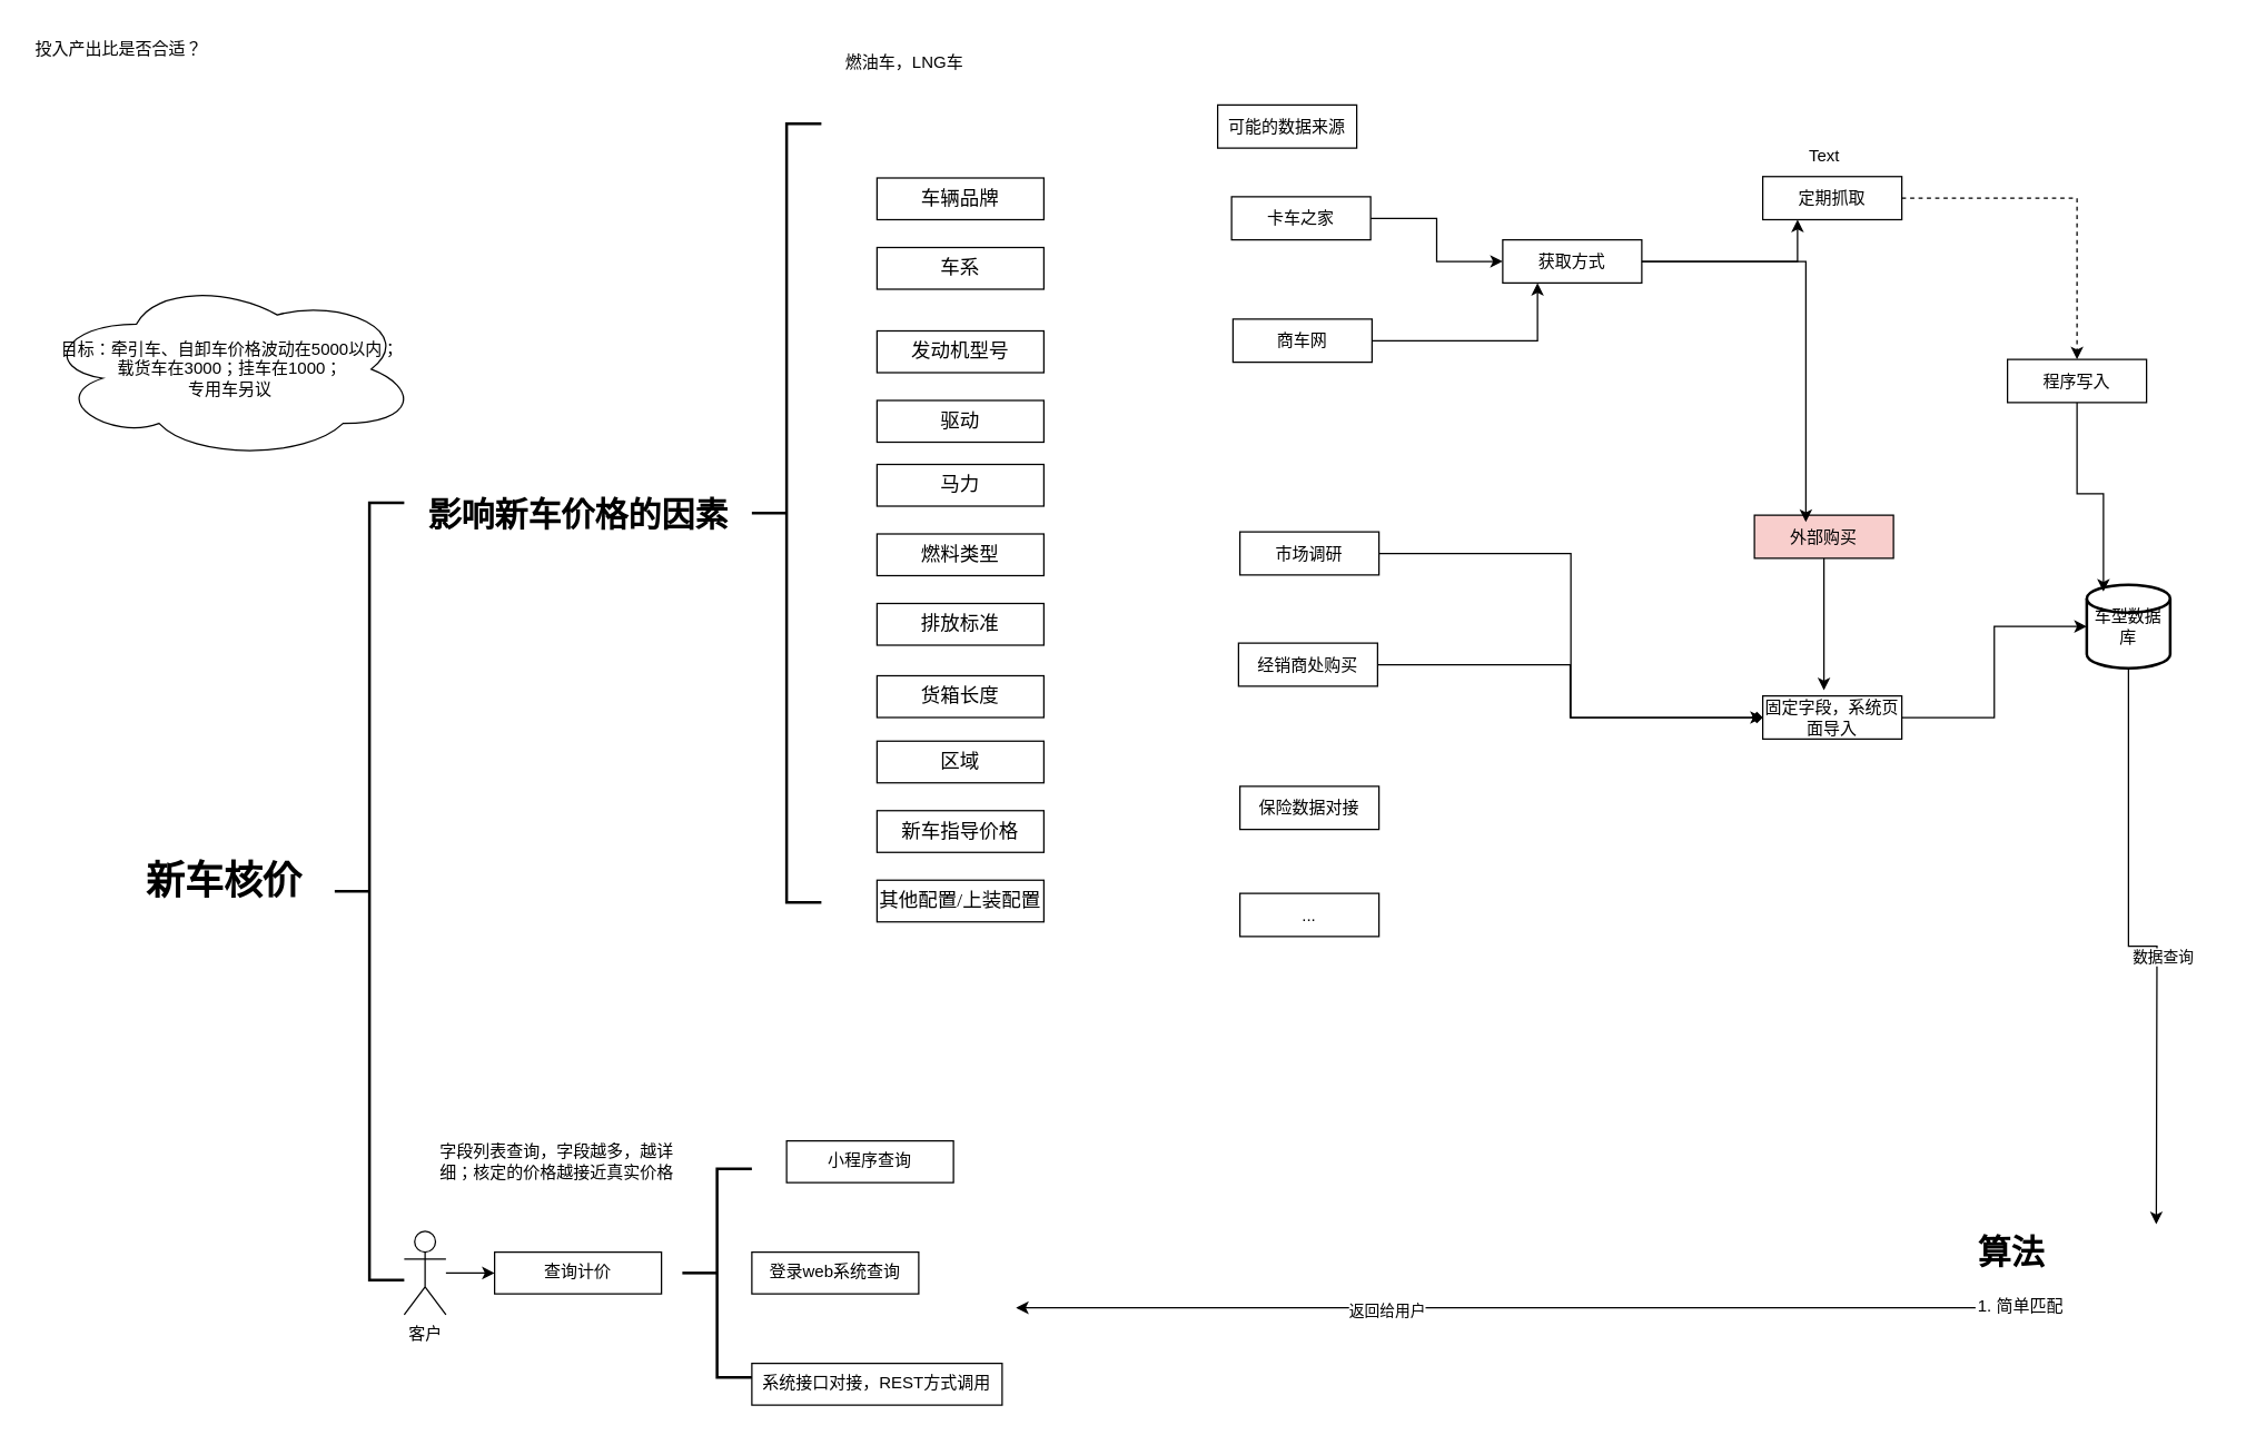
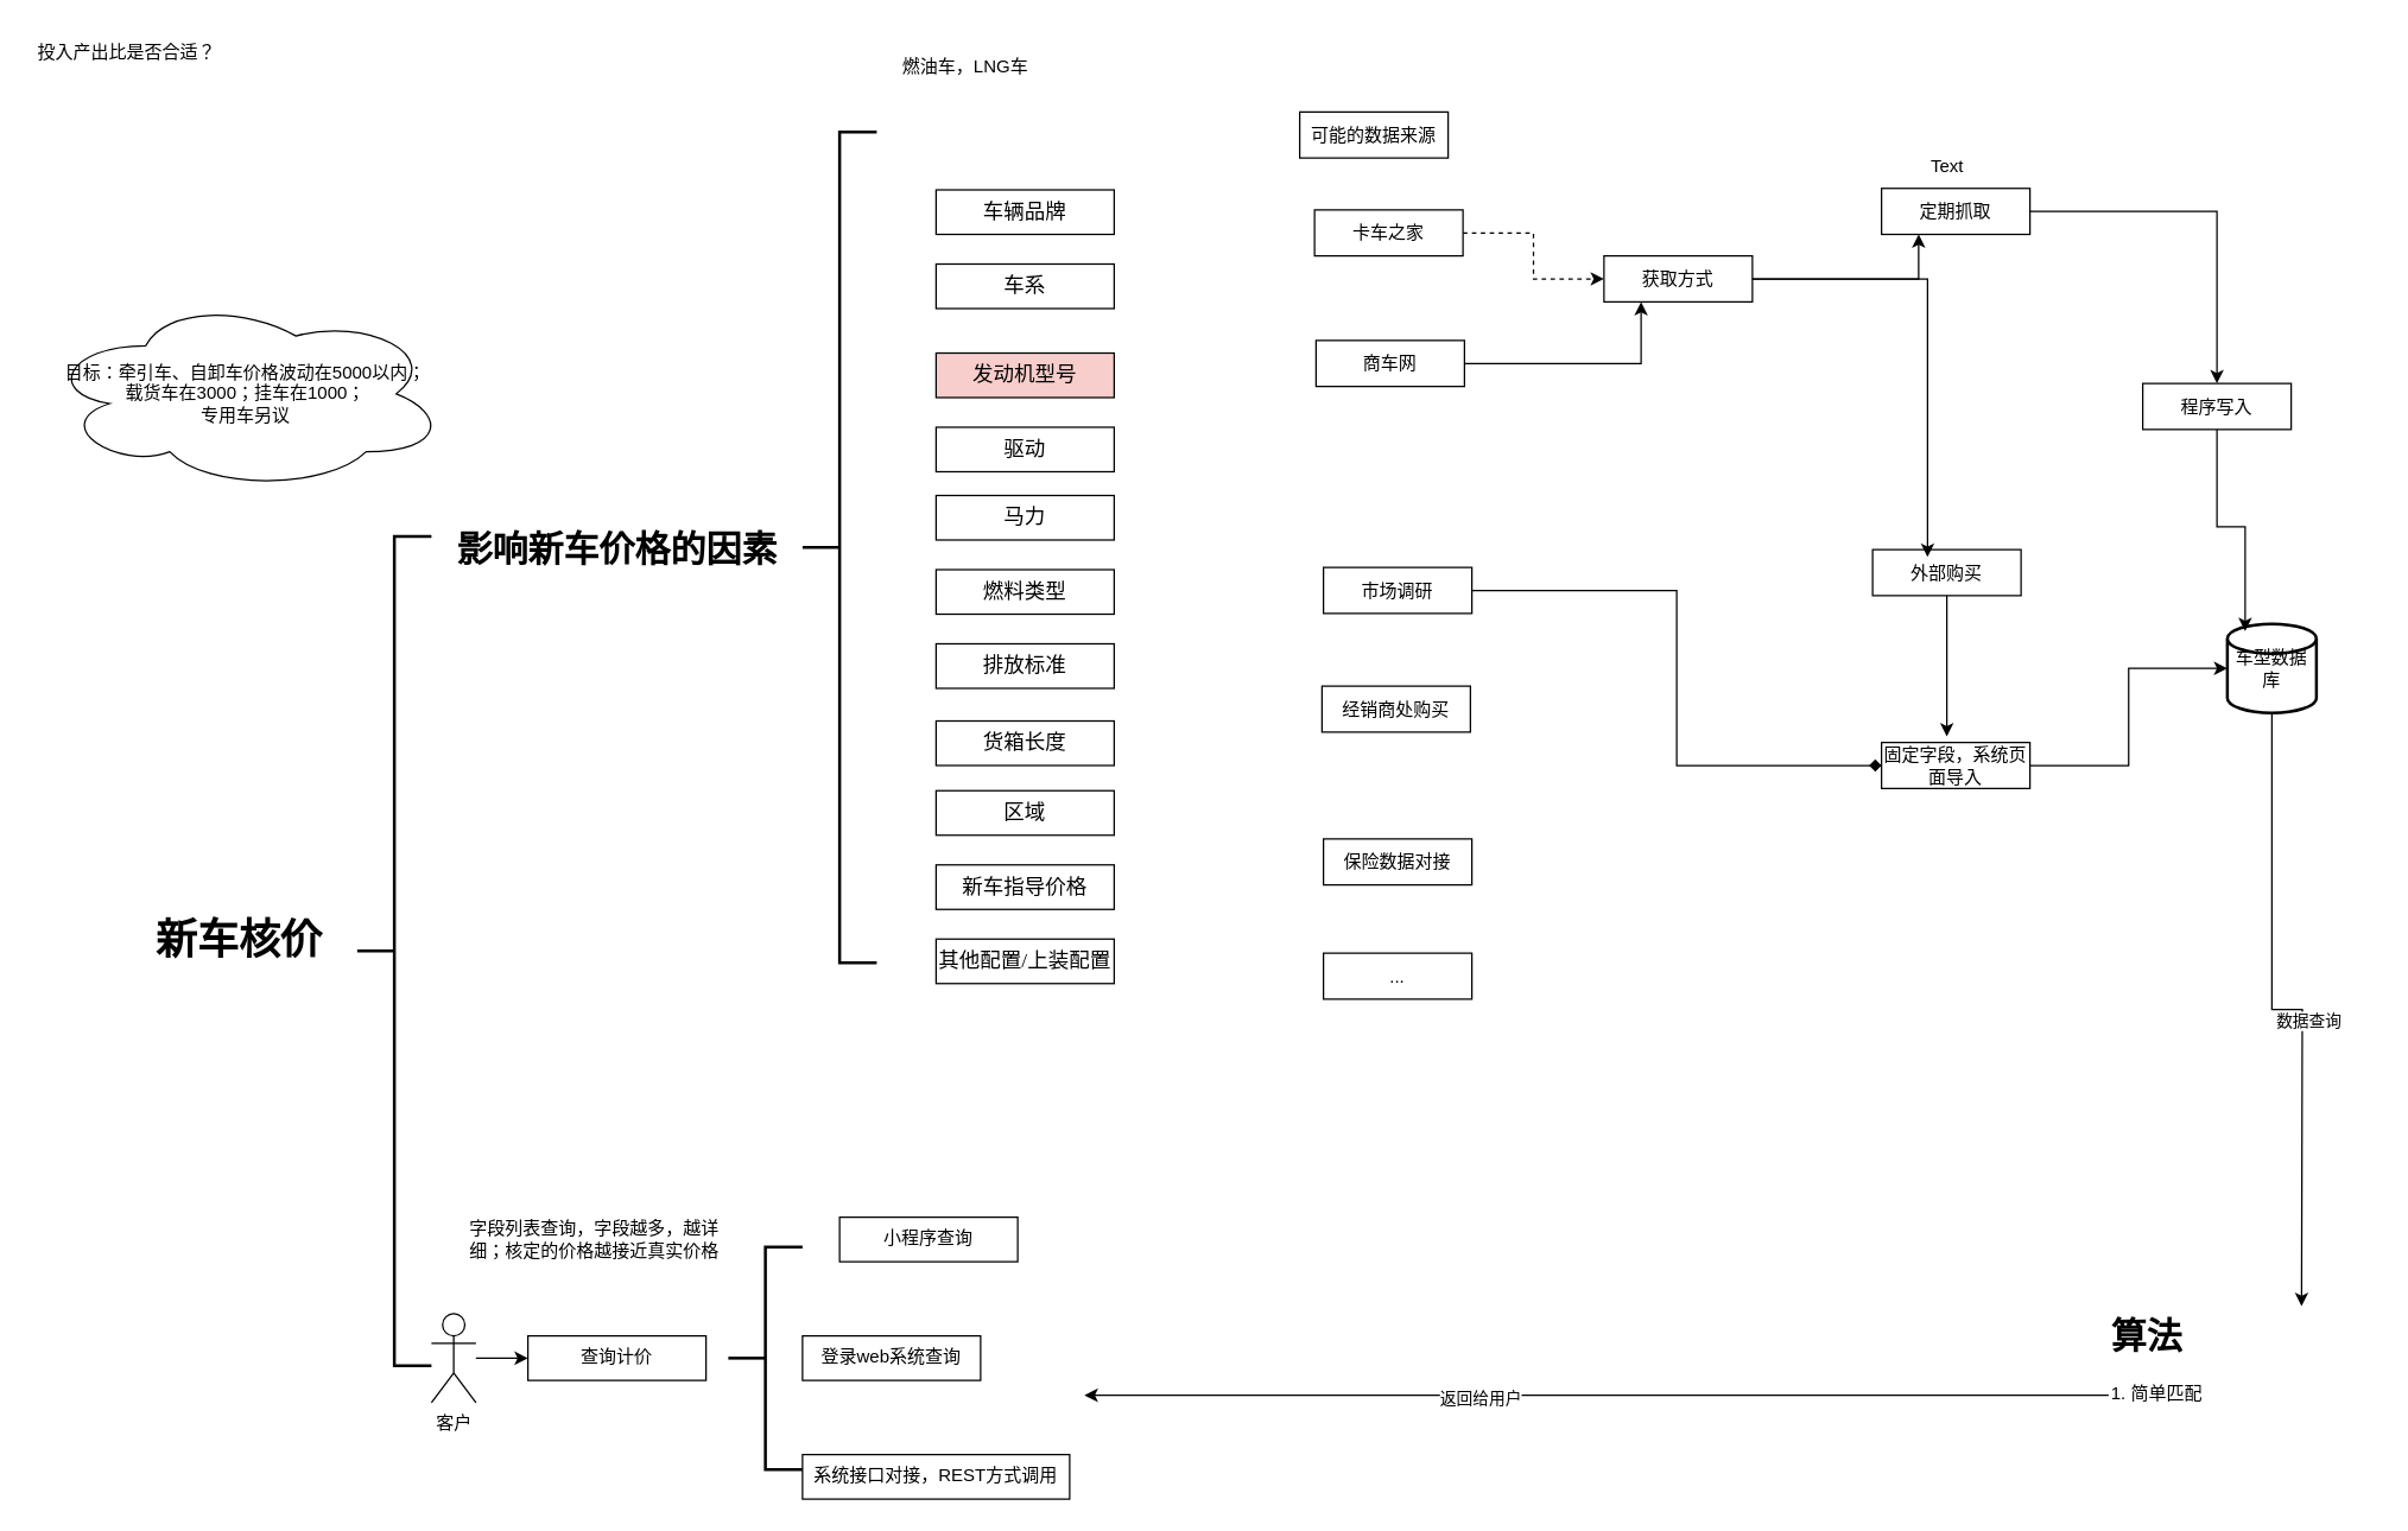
- <mxCell id="27" value="" style="edgeStyle=orthogonalEdgeStyle;rounded=0;orthogonalLoop=1;jettySize=auto;html=1;dashed=1;" parent="1" source="28" target="35" edge="1"><mxGeometry relative="1" as="geometry" /></mxCell>
+ <mxCell id="27" value="" style="edgeStyle=orthogonalEdgeStyle;rounded=0;orthogonalLoop=1;jettySize=auto;html=1;" parent="1" source="28" target="35" edge="1"><mxGeometry relative="1" as="geometry" /></mxCell>
- <mxCell id="21" style="edgeStyle=orthogonalEdgeStyle;rounded=0;orthogonalLoop=1;jettySize=auto;html=1;" parent="1" source="22" target="26" edge="1"><mxGeometry relative="1" as="geometry" /></mxCell>
+ <mxCell id="21" style="edgeStyle=orthogonalEdgeStyle;rounded=0;orthogonalLoop=1;jettySize=auto;html=1;dashed=1;" parent="1" source="22" target="26" edge="1"><mxGeometry relative="1" as="geometry" /></mxCell>
- <mxCell id="10" value="&lt;div style=&quot;line-height: 1.3; font-family: &amp;quot;Source Han Sans CN&amp;quot;; text-align: left; vertical-align: top; font-size: 14px;&quot;&gt;&lt;p&gt;发动机型号&lt;/p&gt;&lt;/div&gt;" style="whiteSpace=wrap;html=1;" parent="1" vertex="1"><mxGeometry x="630" y="237.5" width="120" height="30" as="geometry" /></mxCell>
+ <mxCell id="10" value="&lt;div style=&quot;line-height: 1.3; font-family: &amp;quot;Source Han Sans CN&amp;quot;; text-align: left; vertical-align: top; font-size: 14px;&quot;&gt;&lt;p&gt;发动机型号&lt;/p&gt;&lt;/div&gt;" style="whiteSpace=wrap;html=1;fillColor=#f8cecc;" parent="1" vertex="1"><mxGeometry x="630" y="237.5" width="120" height="30" as="geometry" /></mxCell>
- <mxCell id="29" value="外部购买" style="whiteSpace=wrap;html=1;fillColor=#f8cecc;" parent="1" vertex="1"><mxGeometry x="1261" y="370" width="100" height="31" as="geometry" /></mxCell>
+ <mxCell id="29" value="外部购买" style="whiteSpace=wrap;html=1;" parent="1" vertex="1"><mxGeometry x="1261" y="370" width="100" height="31" as="geometry" /></mxCell>
- <mxCell id="32" style="edgeStyle=orthogonalEdgeStyle;rounded=0;orthogonalLoop=1;jettySize=auto;html=1;entryX=0;entryY=0.5;entryDx=0;entryDy=0;" parent="1" source="33" target="34" edge="1"><mxGeometry relative="1" as="geometry" /></mxCell>
